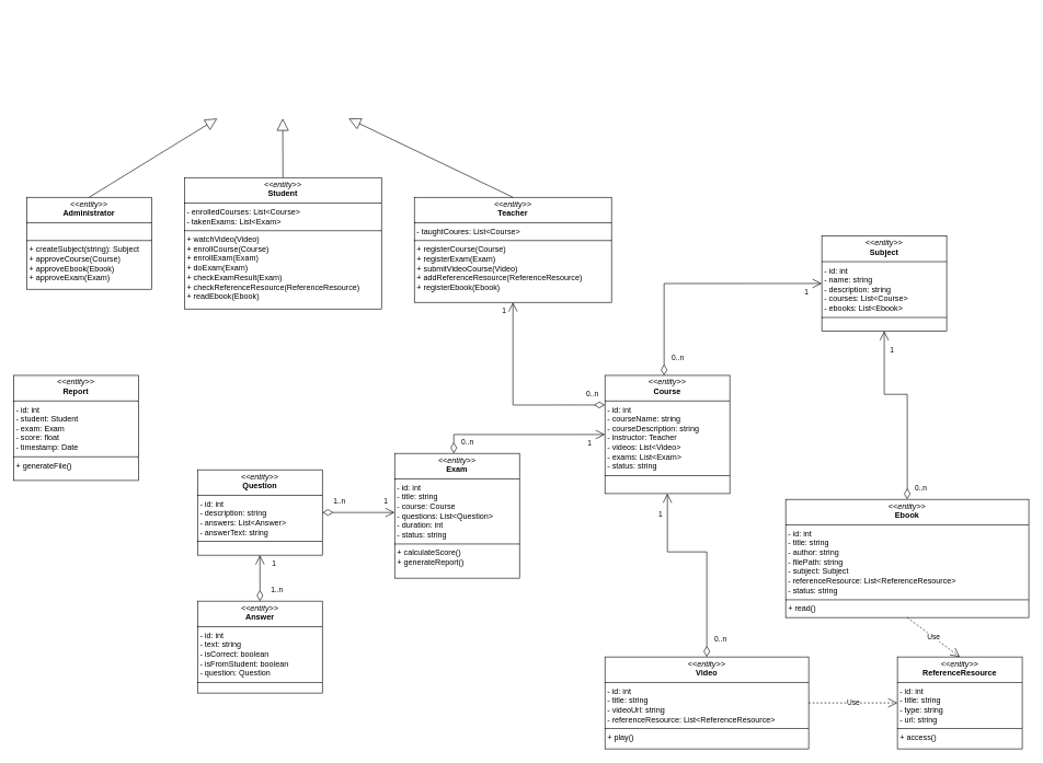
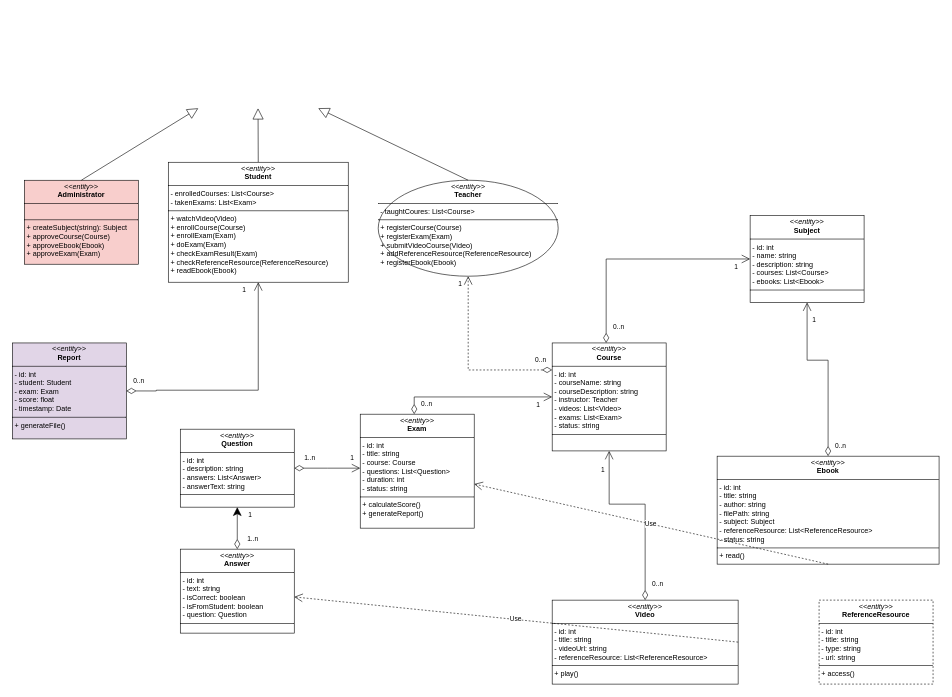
- <mxCell id="22" value="&lt;p style=&quot;margin:0px;margin-top:4px;text-align:center;&quot;&gt;&lt;i&gt;&amp;lt;&amp;lt;entity&amp;gt;&amp;gt;&lt;/i&gt;&lt;br&gt;&lt;b&gt;Administrator&lt;/b&gt;&lt;/p&gt;&lt;hr size=&quot;1&quot; style=&quot;border-style:solid;&quot;&gt;&lt;p style=&quot;margin:0px;margin-left:4px;&quot;&gt;&lt;br&gt;&lt;/p&gt;&lt;hr size=&quot;1&quot; style=&quot;border-style:solid;&quot;&gt;&lt;p style=&quot;margin:0px;margin-left:4px;&quot;&gt;+ createSubject(string): Subject&lt;br&gt;+ approveCourse(Course)&lt;/p&gt;&lt;p style=&quot;margin:0px;margin-left:4px;&quot;&gt;+ approveEbook(Ebook)&lt;/p&gt;&lt;p style=&quot;margin:0px;margin-left:4px;&quot;&gt;+ approveExam(Exam)&lt;/p&gt;" style="verticalAlign=top;align=left;overflow=fill;html=1;whiteSpace=wrap;" vertex="1" parent="20"><mxGeometry y="280" width="190" height="140" as="geometry" /></mxCell>
+ <mxCell id="22" value="&lt;p style=&quot;margin:0px;margin-top:4px;text-align:center;&quot;&gt;&lt;i&gt;&amp;lt;&amp;lt;entity&amp;gt;&amp;gt;&lt;/i&gt;&lt;br&gt;&lt;b&gt;Administrator&lt;/b&gt;&lt;/p&gt;&lt;hr size=&quot;1&quot; style=&quot;border-style:solid;&quot;&gt;&lt;p style=&quot;margin:0px;margin-left:4px;&quot;&gt;&lt;br&gt;&lt;/p&gt;&lt;hr size=&quot;1&quot; style=&quot;border-style:solid;&quot;&gt;&lt;p style=&quot;margin:0px;margin-left:4px;&quot;&gt;+ createSubject(string): Subject&lt;br&gt;+ approveCourse(Course)&lt;/p&gt;&lt;p style=&quot;margin:0px;margin-left:4px;&quot;&gt;+ approveEbook(Ebook)&lt;/p&gt;&lt;p style=&quot;margin:0px;margin-left:4px;&quot;&gt;+ approveExam(Exam)&lt;/p&gt;" style="verticalAlign=top;align=left;overflow=fill;html=1;whiteSpace=wrap;fillColor=#f8cecc;" vertex="1" parent="20"><mxGeometry y="280" width="190" height="140" as="geometry" /></mxCell>
- <mxCell id="24" value="&lt;p style=&quot;margin:0px;margin-top:4px;text-align:center;&quot;&gt;&lt;i&gt;&amp;lt;&amp;lt;entity&amp;gt;&amp;gt;&lt;/i&gt;&lt;br&gt;&lt;b&gt;Teacher&lt;/b&gt;&lt;/p&gt;&lt;hr size=&quot;1&quot; style=&quot;border-style:solid;&quot;&gt;&lt;p style=&quot;margin:0px;margin-left:4px;&quot;&gt;- taughtCoures: List&amp;lt;Course&amp;gt;&lt;/p&gt;&lt;hr size=&quot;1&quot; style=&quot;border-style:solid;&quot;&gt;&lt;p style=&quot;margin:0px;margin-left:4px;&quot;&gt;&lt;span style=&quot;background-color: transparent; color: light-dark(rgb(0, 0, 0), rgb(255, 255, 255));&quot;&gt;+ registerCourse(Course)&lt;/span&gt;&lt;/p&gt;&lt;p style=&quot;margin:0px;margin-left:4px;&quot;&gt;+ registerExam(Exam)&lt;/p&gt;&lt;p style=&quot;margin:0px;margin-left:4px;&quot;&gt;&lt;span style=&quot;background-color: transparent; color: light-dark(rgb(0, 0, 0), rgb(255, 255, 255));&quot;&gt;+ submitVideoCourse(Video)&lt;/span&gt;&lt;br&gt;&lt;/p&gt;&lt;p style=&quot;margin:0px;margin-left:4px;&quot;&gt;+ addReferenceResource(ReferenceResource)&lt;/p&gt;&lt;p style=&quot;margin:0px;margin-left:4px;&quot;&gt;+ registerEbook(Ebook)&lt;/p&gt;" style="verticalAlign=top;align=left;overflow=fill;html=1;whiteSpace=wrap;" vertex="1" parent="20"><mxGeometry x="590" y="280" width="300" height="160" as="geometry" /></mxCell>
+ <mxCell id="24" value="&lt;p style=&quot;margin:0px;margin-top:4px;text-align:center;&quot;&gt;&lt;i&gt;&amp;lt;&amp;lt;entity&amp;gt;&amp;gt;&lt;/i&gt;&lt;br&gt;&lt;b&gt;Teacher&lt;/b&gt;&lt;/p&gt;&lt;hr size=&quot;1&quot; style=&quot;border-style:solid;&quot;&gt;&lt;p style=&quot;margin:0px;margin-left:4px;&quot;&gt;- taughtCoures: List&amp;lt;Course&amp;gt;&lt;/p&gt;&lt;hr size=&quot;1&quot; style=&quot;border-style:solid;&quot;&gt;&lt;p style=&quot;margin:0px;margin-left:4px;&quot;&gt;&lt;span style=&quot;background-color: transparent; color: light-dark(rgb(0, 0, 0), rgb(255, 255, 255));&quot;&gt;+ registerCourse(Course)&lt;/span&gt;&lt;/p&gt;&lt;p style=&quot;margin:0px;margin-left:4px;&quot;&gt;+ registerExam(Exam)&lt;/p&gt;&lt;p style=&quot;margin:0px;margin-left:4px;&quot;&gt;&lt;span style=&quot;background-color: transparent; color: light-dark(rgb(0, 0, 0), rgb(255, 255, 255));&quot;&gt;+ submitVideoCourse(Video)&lt;/span&gt;&lt;br&gt;&lt;/p&gt;&lt;p style=&quot;margin:0px;margin-left:4px;&quot;&gt;+ addReferenceResource(ReferenceResource)&lt;/p&gt;&lt;p style=&quot;margin:0px;margin-left:4px;&quot;&gt;+ registerEbook(Ebook)&lt;/p&gt;" style="ellipse;verticalAlign=top;align=left;overflow=fill;html=1;whiteSpace=wrap;" vertex="1" parent="20"><mxGeometry x="590" y="280" width="300" height="160" as="geometry" /></mxCell>
- <mxCell id="41" value="" style="endArrow=open;html=1;endSize=12;startArrow=diamondThin;startSize=14;startFill=0;edgeStyle=orthogonalEdgeStyle;rounded=0;entryX=0.5;entryY=1;entryDx=0;entryDy=0;exitX=0;exitY=0.25;exitDx=0;exitDy=0;" edge="1" parent="1" source="3" target="24"><mxGeometry relative="1" as="geometry"><mxPoint x="700" y="700" as="sourcePoint" /><mxPoint x="930" y="671" as="targetPoint" /><Array as="points"><mxPoint x="780" y="616" /></Array></mxGeometry></mxCell>
+ <mxCell id="41" value="" style="endArrow=open;html=1;endSize=12;startArrow=diamondThin;startSize=14;startFill=0;edgeStyle=orthogonalEdgeStyle;rounded=0;entryX=0.5;entryY=1;entryDx=0;entryDy=0;exitX=0;exitY=0.25;exitDx=0;exitDy=0;dashed=1;" edge="1" parent="1" source="3" target="24"><mxGeometry relative="1" as="geometry"><mxPoint x="700" y="700" as="sourcePoint" /><mxPoint x="930" y="671" as="targetPoint" /><Array as="points"><mxPoint x="780" y="616" /></Array></mxGeometry></mxCell>
+ <mxCell id="38" value="" style="endArrow=open;html=1;endSize=12;startArrow=diamondThin;startSize=14;startFill=0;edgeStyle=orthogonalEdgeStyle;rounded=0;entryX=0.5;entryY=1;entryDx=0;entryDy=0;exitX=1;exitY=0.5;exitDx=0;exitDy=0;" edge="1" parent="1" source="10" target="23"><mxGeometry relative="1" as="geometry"><mxPoint x="260" y="659" as="sourcePoint" /><mxPoint x="490" y="630" as="targetPoint" /><Array as="points"><mxPoint x="260" y="651" /><mxPoint x="260" y="650" /><mxPoint x="430" y="650" /></Array></mxGeometry></mxCell>
+ <mxCell id="39" value="0..n" style="edgeLabel;resizable=0;html=1;align=left;verticalAlign=top;" connectable="0" vertex="1" parent="38"><mxGeometry x="-1" relative="1" as="geometry"><mxPoint x="10" y="-30" as="offset" /></mxGeometry></mxCell>
+ <mxCell id="40" value="1" style="edgeLabel;resizable=0;html=1;align=right;verticalAlign=top;" connectable="0" vertex="1" parent="38"><mxGeometry x="1" relative="1" as="geometry"><mxPoint x="-20" as="offset" /></mxGeometry></mxCell>
- <mxCell id="10" value="&lt;p style=&quot;margin:0px;margin-top:4px;text-align:center;&quot;&gt;&lt;i&gt;&amp;lt;&amp;lt;entity&amp;gt;&amp;gt;&lt;/i&gt;&lt;br&gt;&lt;b&gt;Report&lt;/b&gt;&lt;/p&gt;&lt;hr size=&quot;1&quot; style=&quot;border-style:solid;&quot;&gt;&lt;p style=&quot;margin:0px;margin-left:4px;&quot;&gt;- id: int&lt;br&gt;- student: Student&lt;/p&gt;&lt;p style=&quot;margin:0px;margin-left:4px;&quot;&gt;- exam: Exam&lt;/p&gt;&lt;p style=&quot;margin:0px;margin-left:4px;&quot;&gt;- score: float&lt;/p&gt;&lt;p style=&quot;margin:0px;margin-left:4px;&quot;&gt;- timestamp: Date&lt;/p&gt;&lt;hr size=&quot;1&quot; style=&quot;border-style:solid;&quot;&gt;&lt;p style=&quot;margin:0px;margin-left:4px;&quot;&gt;+ generateFile()&lt;/p&gt;" style="verticalAlign=top;align=left;overflow=fill;html=1;whiteSpace=wrap;" vertex="1" parent="1"><mxGeometry x="20" y="571.25" width="190" height="160" as="geometry" /></mxCell>
+ <mxCell id="10" value="&lt;p style=&quot;margin:0px;margin-top:4px;text-align:center;&quot;&gt;&lt;i&gt;&amp;lt;&amp;lt;entity&amp;gt;&amp;gt;&lt;/i&gt;&lt;br&gt;&lt;b&gt;Report&lt;/b&gt;&lt;/p&gt;&lt;hr size=&quot;1&quot; style=&quot;border-style:solid;&quot;&gt;&lt;p style=&quot;margin:0px;margin-left:4px;&quot;&gt;- id: int&lt;br&gt;- student: Student&lt;/p&gt;&lt;p style=&quot;margin:0px;margin-left:4px;&quot;&gt;- exam: Exam&lt;/p&gt;&lt;p style=&quot;margin:0px;margin-left:4px;&quot;&gt;- score: float&lt;/p&gt;&lt;p style=&quot;margin:0px;margin-left:4px;&quot;&gt;- timestamp: Date&lt;/p&gt;&lt;hr size=&quot;1&quot; style=&quot;border-style:solid;&quot;&gt;&lt;p style=&quot;margin:0px;margin-left:4px;&quot;&gt;+ generateFile()&lt;/p&gt;" style="verticalAlign=top;align=left;overflow=fill;html=1;whiteSpace=wrap;fillColor=#e1d5e7;" vertex="1" parent="1"><mxGeometry x="20" y="571.25" width="190" height="160" as="geometry" /></mxCell>
- <mxCell id="11" value="" style="endArrow=open;html=1;endSize=12;startArrow=diamondThin;startSize=14;startFill=0;edgeStyle=orthogonalEdgeStyle;rounded=0;exitX=0.5;exitY=0;exitDx=0;exitDy=0;entryX=0.5;entryY=1;entryDx=0;entryDy=0;" edge="1" parent="1" source="8" target="7"><mxGeometry relative="1" as="geometry"><mxPoint x="600" y="804.57" as="sourcePoint" /><mxPoint x="760" y="804.57" as="targetPoint" /><mxPoint as="offset" /></mxGeometry></mxCell>
+ <mxCell id="11" value="" style="endArrow=classic;html=1;endSize=12;startArrow=diamondThin;startSize=14;startFill=0;edgeStyle=orthogonalEdgeStyle;rounded=0;exitX=0.5;exitY=0;exitDx=0;exitDy=0;entryX=0.5;entryY=1;entryDx=0;entryDy=0;" edge="1" parent="1" source="8" target="7"><mxGeometry relative="1" as="geometry"><mxPoint x="600" y="804.57" as="sourcePoint" /><mxPoint x="760" y="804.57" as="targetPoint" /><mxPoint as="offset" /></mxGeometry></mxCell>
- <mxCell id="37" value="Use" style="endArrow=open;endSize=12;dashed=1;html=1;rounded=0;exitX=0.5;exitY=1;exitDx=0;exitDy=0;entryX=0.5;entryY=0;entryDx=0;entryDy=0;" edge="1" parent="1" source="4" target="9"><mxGeometry x="0.003" width="160" relative="1" as="geometry"><mxPoint x="1480" y="831" as="sourcePoint" /><mxPoint x="1640" y="905" as="targetPoint" /><mxPoint as="offset" /></mxGeometry></mxCell>
+ <mxCell id="37" value="Use" style="endArrow=open;endSize=12;dashed=1;html=1;rounded=0;exitX=0.5;exitY=1;exitDx=0;exitDy=0;" edge="1" parent="1" source="4" target="5"><mxGeometry x="0.003" width="160" relative="1" as="geometry"><mxPoint x="1480" y="831" as="sourcePoint" /><mxPoint x="1640" y="905" as="targetPoint" /><mxPoint as="offset" /></mxGeometry></mxCell>
- <mxCell id="36" value="Use" style="endArrow=open;endSize=12;dashed=1;html=1;rounded=0;exitX=1;exitY=0.5;exitDx=0;exitDy=0;entryX=0;entryY=0.5;entryDx=0;entryDy=0;" edge="1" parent="1" source="6" target="9"><mxGeometry x="0.003" width="160" relative="1" as="geometry"><mxPoint x="1460" y="960" as="sourcePoint" /><mxPoint x="1630" y="760" as="targetPoint" /><mxPoint as="offset" /></mxGeometry></mxCell>
+ <mxCell id="36" value="Use" style="endArrow=open;endSize=12;dashed=1;html=1;rounded=0;exitX=1;exitY=0.5;exitDx=0;exitDy=0;" edge="1" parent="1" source="6" target="8"><mxGeometry x="0.003" width="160" relative="1" as="geometry"><mxPoint x="1460" y="960" as="sourcePoint" /><mxPoint x="1630" y="760" as="targetPoint" /><mxPoint as="offset" /></mxGeometry></mxCell>
- <mxCell id="9" value="&lt;p style=&quot;margin:0px;margin-top:4px;text-align:center;&quot;&gt;&lt;i&gt;&amp;lt;&amp;lt;entity&amp;gt;&amp;gt;&lt;/i&gt;&lt;br&gt;&lt;b&gt;ReferenceResource&lt;/b&gt;&lt;/p&gt;&lt;hr size=&quot;1&quot; style=&quot;border-style:solid;&quot;&gt;&lt;p style=&quot;margin:0px;margin-left:4px;&quot;&gt;- id: int&lt;br&gt;- title: string&lt;/p&gt;&lt;p style=&quot;margin:0px;margin-left:4px;&quot;&gt;- type: string&lt;/p&gt;&lt;p style=&quot;margin:0px;margin-left:4px;&quot;&gt;- url: string&lt;/p&gt;&lt;hr size=&quot;1&quot; style=&quot;border-style:solid;&quot;&gt;&lt;p style=&quot;margin:0px;margin-left:4px;&quot;&gt;+ access()&lt;/p&gt;" style="verticalAlign=top;align=left;overflow=fill;html=1;whiteSpace=wrap;" vertex="1" parent="1"><mxGeometry x="1365" y="1000" width="190" height="140" as="geometry" /></mxCell>
+ <mxCell id="9" value="&lt;p style=&quot;margin:0px;margin-top:4px;text-align:center;&quot;&gt;&lt;i&gt;&amp;lt;&amp;lt;entity&amp;gt;&amp;gt;&lt;/i&gt;&lt;br&gt;&lt;b&gt;ReferenceResource&lt;/b&gt;&lt;/p&gt;&lt;hr size=&quot;1&quot; style=&quot;border-style:solid;&quot;&gt;&lt;p style=&quot;margin:0px;margin-left:4px;&quot;&gt;- id: int&lt;br&gt;- title: string&lt;/p&gt;&lt;p style=&quot;margin:0px;margin-left:4px;&quot;&gt;- type: string&lt;/p&gt;&lt;p style=&quot;margin:0px;margin-left:4px;&quot;&gt;- url: string&lt;/p&gt;&lt;hr size=&quot;1&quot; style=&quot;border-style:solid;&quot;&gt;&lt;p style=&quot;margin:0px;margin-left:4px;&quot;&gt;+ access()&lt;/p&gt;" style="verticalAlign=top;align=left;overflow=fill;html=1;whiteSpace=wrap;dashed=1;" vertex="1" parent="1"><mxGeometry x="1365" y="1000" width="190" height="140" as="geometry" /></mxCell>
